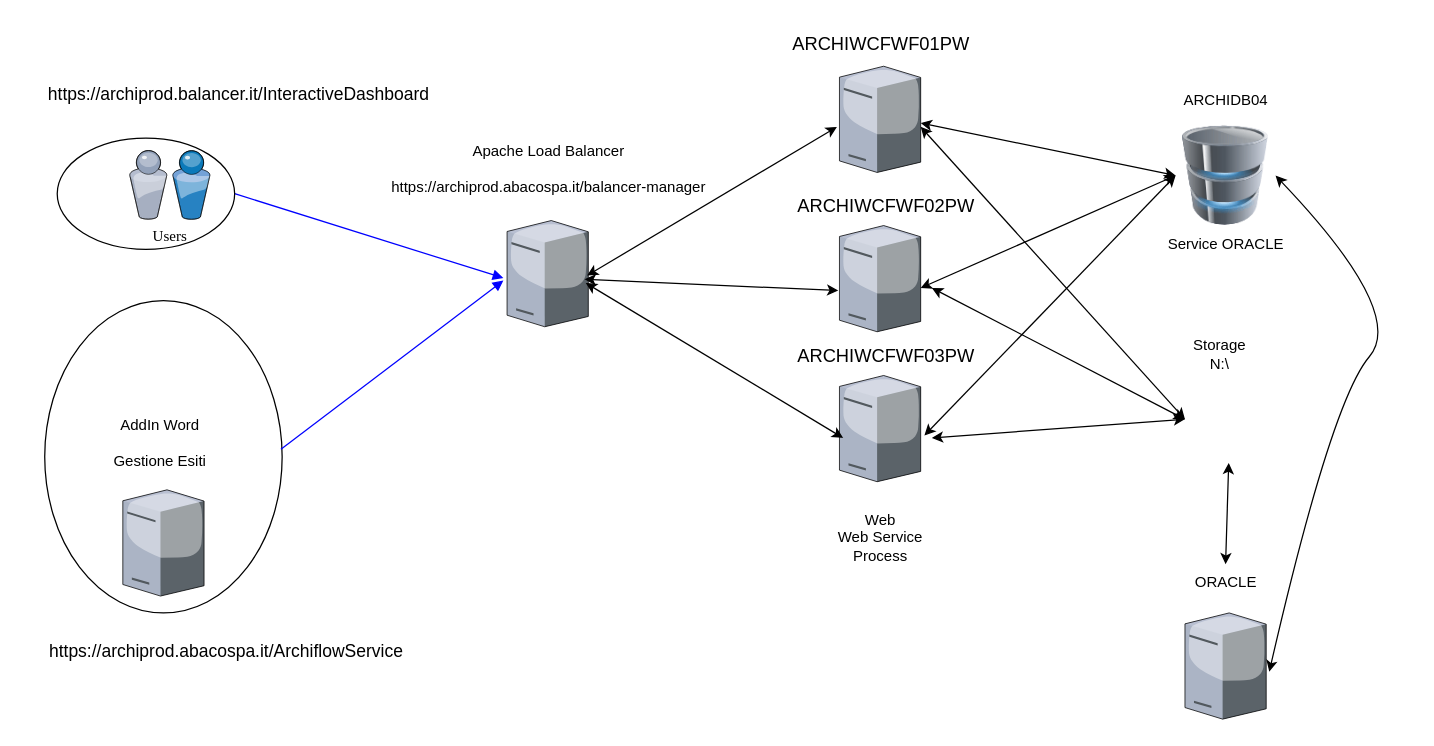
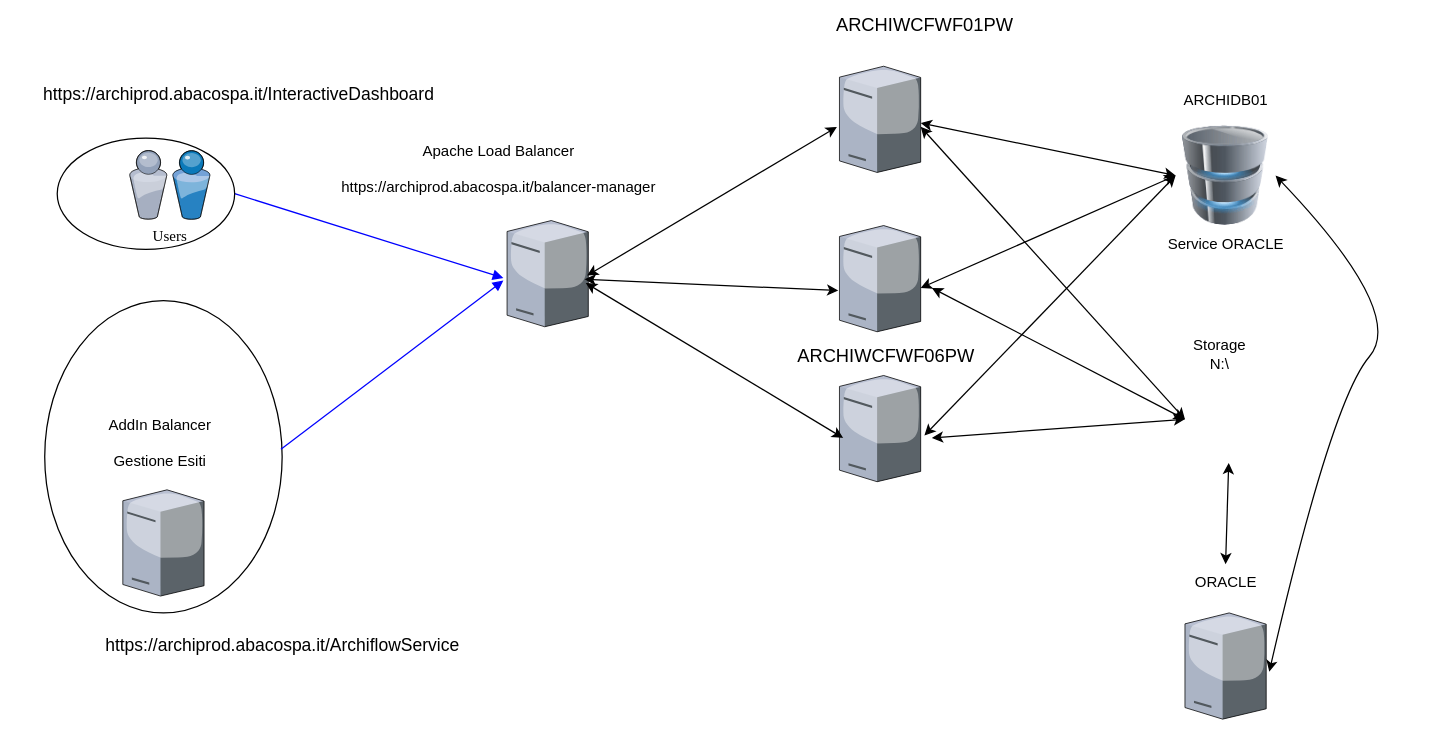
- <mxCell id="18" value="&lt;span style=&quot;font-size:11.0pt;font-family:&amp;quot;Calibri&amp;quot;,sans-serif;&lt;br/&gt;mso-ascii-theme-font:minor-latin;mso-fareast-font-family:Calibri;mso-fareast-theme-font:&lt;br/&gt;minor-latin;mso-hansi-theme-font:minor-latin;mso-bidi-font-family:&amp;quot;Times New Roman&amp;quot;;&lt;br/&gt;mso-bidi-theme-font:minor-bidi;mso-ansi-language:IT;mso-fareast-language:EN-US;&lt;br/&gt;mso-bidi-language:AR-SA&quot;&gt;ARCHIWCFWF01&lt;/span&gt;&lt;span style=&quot;font-family: Calibri, sans-serif; font-size: 11pt; background-color: initial;&quot;&gt;PW&lt;/span&gt;" style="text;html=1;align=center;verticalAlign=middle;resizable=0;points=[];autosize=1;strokeColor=none;fillColor=none;" parent="1" vertex="1"><mxGeometry x="633.5" y="20" width="140" height="30" as="geometry" /></mxCell>
+ <mxCell id="18" value="&lt;span style=&quot;font-size:11.0pt;font-family:&amp;quot;Calibri&amp;quot;,sans-serif;&lt;br/&gt;mso-ascii-theme-font:minor-latin;mso-fareast-font-family:Calibri;mso-fareast-theme-font:&lt;br/&gt;minor-latin;mso-hansi-theme-font:minor-latin;mso-bidi-font-family:&amp;quot;Times New Roman&amp;quot;;&lt;br/&gt;mso-bidi-theme-font:minor-bidi;mso-ansi-language:IT;mso-fareast-language:EN-US;&lt;br/&gt;mso-bidi-language:AR-SA&quot;&gt;ARCHIWCFWF01&lt;/span&gt;&lt;span style=&quot;font-family: Calibri, sans-serif; font-size: 11pt; background-color: initial;&quot;&gt;PW&lt;/span&gt;" style="text;html=1;align=center;verticalAlign=middle;resizable=0;points=[];autosize=1;strokeColor=none;fillColor=none;" parent="1" vertex="1"><mxGeometry x="668.5" y="5" width="140" height="30" as="geometry" /></mxCell>
- <mxCell id="9" value="https://archiprod.balancer.it/InteractiveDashboard" style="text;html=1;align=center;verticalAlign=middle;resizable=0;points=[];autosize=1;strokeColor=none;fillColor=none;fontSize=14;" parent="1" vertex="1"><mxGeometry x="20" y="60" width="340" height="30" as="geometry" /></mxCell>
+ <mxCell id="9" value="https://archiprod.abacospa.it/InteractiveDashboard" style="text;html=1;align=center;verticalAlign=middle;resizable=0;points=[];autosize=1;strokeColor=none;fillColor=none;fontSize=14;" parent="1" vertex="1"><mxGeometry x="20" y="60" width="340" height="30" as="geometry" /></mxCell>
- <mxCell id="27" value="ARCHIDB04" style="text;html=1;align=center;verticalAlign=middle;resizable=0;points=[];autosize=1;strokeColor=none;fillColor=none;" parent="1" vertex="1"><mxGeometry x="935" y="65" width="90" height="30" as="geometry" /></mxCell>
+ <mxCell id="27" value="ARCHIDB01" style="text;html=1;align=center;verticalAlign=middle;resizable=0;points=[];autosize=1;strokeColor=none;fillColor=none;" parent="1" vertex="1"><mxGeometry x="935" y="65" width="90" height="30" as="geometry" /></mxCell>
- <mxCell id="17" value="Apache Load Balancer&lt;div&gt;&lt;br&gt;&lt;/div&gt;&lt;div&gt;https://archiprod.abacospa.it/balancer-manager&lt;br&gt;&lt;/div&gt;" style="text;html=1;align=center;verticalAlign=middle;resizable=0;points=[];autosize=1;strokeColor=none;fillColor=none;" parent="1" vertex="1"><mxGeometry x="302.5" y="105" width="270" height="60" as="geometry" /></mxCell>
+ <mxCell id="17" value="Apache Load Balancer&lt;div&gt;&lt;br&gt;&lt;/div&gt;&lt;div&gt;https://archiprod.abacospa.it/balancer-manager&lt;br&gt;&lt;/div&gt;" style="text;html=1;align=center;verticalAlign=middle;resizable=0;points=[];autosize=1;strokeColor=none;fillColor=none;" parent="1" vertex="1"><mxGeometry x="262.5" y="105" width="270" height="60" as="geometry" /></mxCell>
- <mxCell id="19" value="&lt;span style=&quot;font-size:11.0pt;font-family:&amp;quot;Calibri&amp;quot;,sans-serif;&lt;br/&gt;mso-ascii-theme-font:minor-latin;mso-fareast-font-family:Calibri;mso-fareast-theme-font:&lt;br/&gt;minor-latin;mso-hansi-theme-font:minor-latin;mso-bidi-font-family:&amp;quot;Times New Roman&amp;quot;;&lt;br/&gt;mso-bidi-theme-font:minor-bidi;mso-ansi-language:IT;mso-fareast-language:EN-US;&lt;br/&gt;mso-bidi-language:AR-SA&quot;&gt;ARCHIWCFWF02&lt;/span&gt;&lt;span style=&quot;font-family: Calibri, sans-serif; font-size: 11pt; background-color: initial;&quot;&gt;PW&lt;/span&gt;" style="text;html=1;align=center;verticalAlign=middle;resizable=0;points=[];autosize=1;strokeColor=none;fillColor=none;" parent="1" vertex="1"><mxGeometry x="638" y="150" width="140" height="30" as="geometry" /></mxCell>
- <mxCell id="20" value="&lt;span style=&quot;font-size:11.0pt;font-family:&amp;quot;Calibri&amp;quot;,sans-serif;&lt;br/&gt;mso-ascii-theme-font:minor-latin;mso-fareast-font-family:Calibri;mso-fareast-theme-font:&lt;br/&gt;minor-latin;mso-hansi-theme-font:minor-latin;mso-bidi-font-family:&amp;quot;Times New Roman&amp;quot;;&lt;br/&gt;mso-bidi-theme-font:minor-bidi;mso-ansi-language:IT;mso-fareast-language:EN-US;&lt;br/&gt;mso-bidi-language:AR-SA&quot;&gt;ARCHIWCFWF03&lt;/span&gt;&lt;span style=&quot;font-family: Calibri, sans-serif; font-size: 11pt; background-color: initial;&quot;&gt;PW&lt;/span&gt;" style="text;html=1;align=center;verticalAlign=middle;resizable=0;points=[];autosize=1;strokeColor=none;fillColor=none;" parent="1" vertex="1"><mxGeometry x="638" y="270" width="140" height="30" as="geometry" /></mxCell>
+ <mxCell id="20" value="&lt;span style=&quot;font-size:11.0pt;font-family:&amp;quot;Calibri&amp;quot;,sans-serif;&lt;br/&gt;mso-ascii-theme-font:minor-latin;mso-fareast-font-family:Calibri;mso-fareast-theme-font:&lt;br/&gt;minor-latin;mso-hansi-theme-font:minor-latin;mso-bidi-font-family:&amp;quot;Times New Roman&amp;quot;;&lt;br/&gt;mso-bidi-theme-font:minor-bidi;mso-ansi-language:IT;mso-fareast-language:EN-US;&lt;br/&gt;mso-bidi-language:AR-SA&quot;&gt;ARCHIWCFWF06&lt;/span&gt;&lt;span style=&quot;font-family: Calibri, sans-serif; font-size: 11pt; background-color: initial;&quot;&gt;PW&lt;/span&gt;" style="text;html=1;align=center;verticalAlign=middle;resizable=0;points=[];autosize=1;strokeColor=none;fillColor=none;" parent="1" vertex="1"><mxGeometry x="638" y="270" width="140" height="30" as="geometry" /></mxCell>
- <mxCell id="14" value="AddIn Word&lt;div&gt;&lt;br&gt;&lt;div&gt;Gestione Esiti&lt;/div&gt;&lt;/div&gt;" style="text;html=1;align=center;verticalAlign=middle;resizable=0;points=[];autosize=1;strokeColor=none;fillColor=none;" parent="10" vertex="1"><mxGeometry x="42" y="84" width="100" height="60" as="geometry" /></mxCell>
+ <mxCell id="14" value="AddIn Balancer&lt;div&gt;&lt;br&gt;&lt;div&gt;Gestione Esiti&lt;/div&gt;&lt;/div&gt;" style="text;html=1;align=center;verticalAlign=middle;resizable=0;points=[];autosize=1;strokeColor=none;fillColor=none;" parent="10" vertex="1"><mxGeometry x="42" y="84" width="100" height="60" as="geometry" /></mxCell>
- <mxCell id="25" value="Web&lt;div&gt;Web Service&lt;/div&gt;&lt;div&gt;Process&lt;/div&gt;" style="text;html=1;align=center;verticalAlign=middle;whiteSpace=wrap;rounded=0;" parent="1" vertex="1"><mxGeometry x="651.5" y="400" width="104" height="60" as="geometry" /></mxCell>
- <mxCell id="15" value="https://archiprod.abacospa.it/ArchiflowService" style="text;html=1;align=center;verticalAlign=middle;resizable=0;points=[];autosize=1;strokeColor=none;fillColor=none;fontSize=14;" parent="1" vertex="1"><mxGeometry x="25" y="505.5" width="310" height="30" as="geometry" /></mxCell>
+ <mxCell id="15" value="https://archiprod.abacospa.it/ArchiflowService" style="text;html=1;align=center;verticalAlign=middle;resizable=0;points=[];autosize=1;strokeColor=none;fillColor=none;fontSize=14;" parent="1" vertex="1"><mxGeometry x="70" y="500.5" width="310" height="30" as="geometry" /></mxCell>
